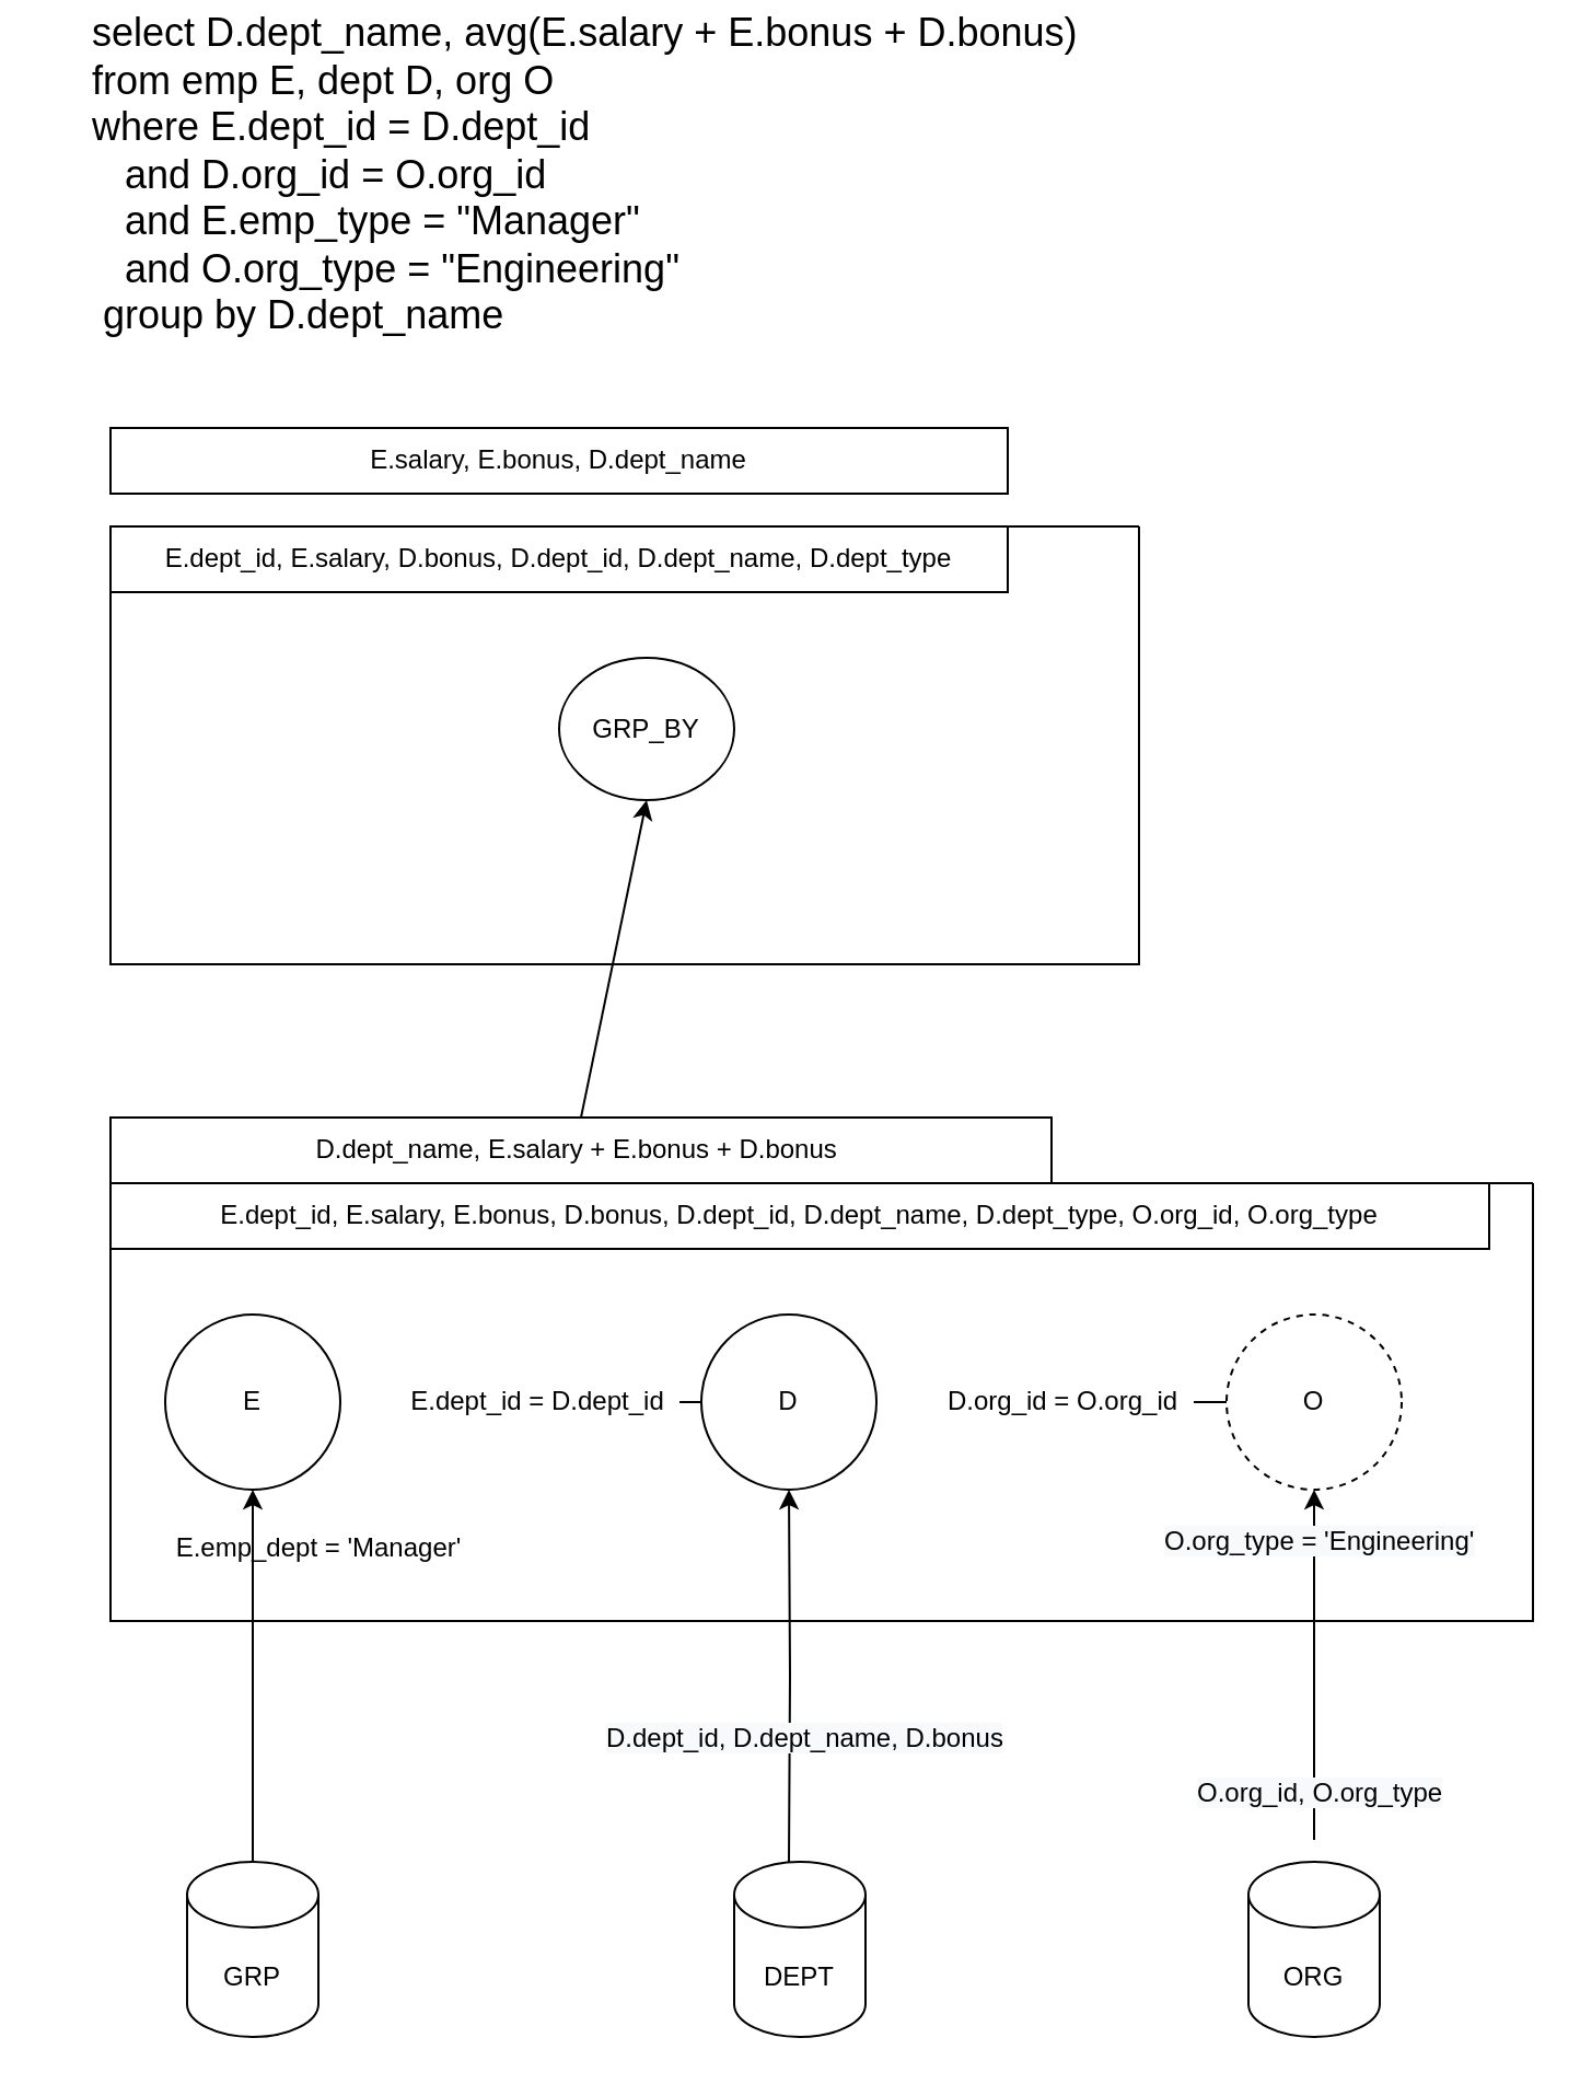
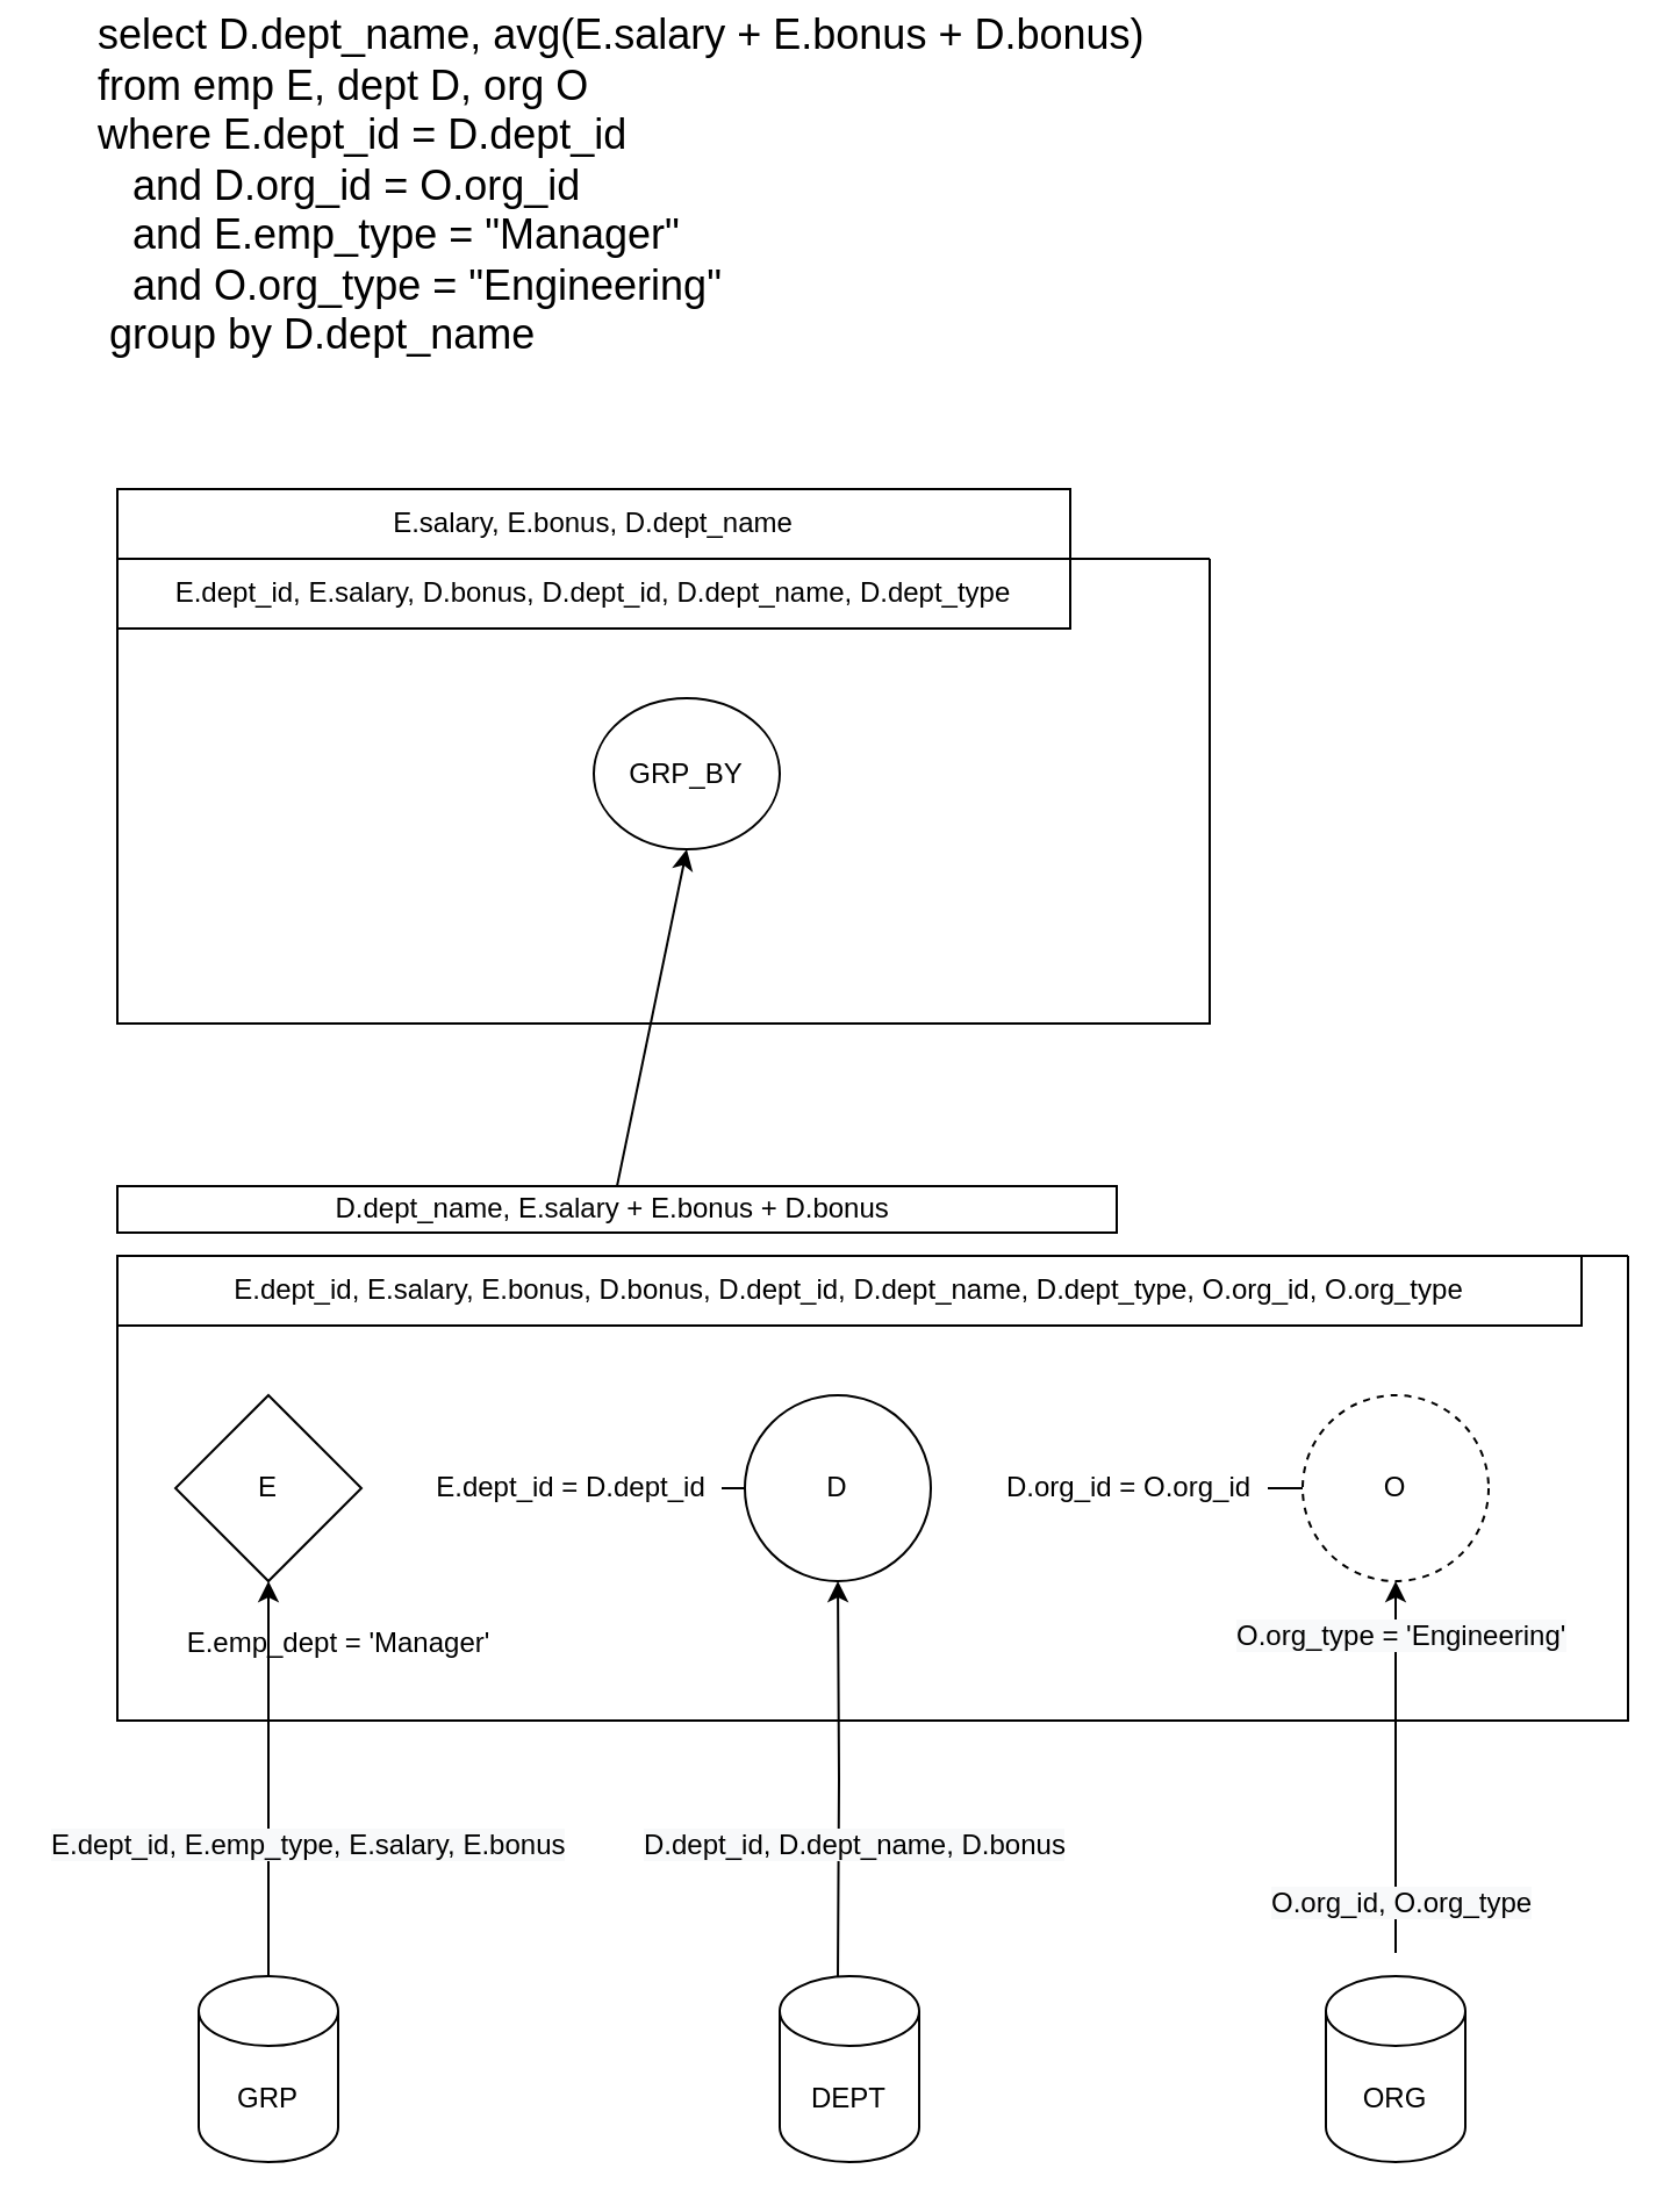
- <mxCell id="19" value="E.salary, E.bonus, D.dept_name" style="rounded=0;whiteSpace=wrap;html=1;" vertex="1" parent="1"><mxGeometry x="50" y="195" width="410" height="30" as="geometry" /></mxCell>
+ <mxCell id="19" value="E.salary, E.bonus, D.dept_name" style="rounded=0;whiteSpace=wrap;html=1;" vertex="1" parent="1"><mxGeometry x="50" y="210" width="410" height="30" as="geometry" /></mxCell>
- <mxCell id="15" value="D.dept_name, E.salary + E.bonus + D.bonus&amp;nbsp;" style="rounded=0;whiteSpace=wrap;html=1;" parent="1" vertex="1"><mxGeometry x="50" y="510" width="430" height="30" as="geometry" /></mxCell>
+ <mxCell id="15" value="D.dept_name, E.salary + E.bonus + D.bonus&amp;nbsp;" style="rounded=0;whiteSpace=wrap;html=1;" parent="1" vertex="1"><mxGeometry x="50" y="510" width="430" height="20" as="geometry" /></mxCell>
- <mxCell id="6" value="E" style="ellipse;whiteSpace=wrap;html=1;aspect=fixed;" parent="5" vertex="1"><mxGeometry x="25" y="60" width="80" height="80" as="geometry" /></mxCell>
+ <mxCell id="6" value="E" style="rhombus;whiteSpace=wrap;html=1;aspect=fixed;" parent="5" vertex="1"><mxGeometry x="25" y="60" width="80" height="80" as="geometry" /></mxCell>
+ <mxCell id="23" value="&lt;span style=&quot;color: rgb(0 , 0 , 0) ; font-family: &amp;#34;helvetica&amp;#34; ; font-size: 12px ; font-style: normal ; font-weight: 400 ; letter-spacing: normal ; text-align: center ; text-indent: 0px ; text-transform: none ; word-spacing: 0px ; background-color: rgb(248 , 249 , 250) ; display: inline ; float: none&quot;&gt;E.dept_id, E.emp_type, E.salary, E.bonus&lt;/span&gt;" style="text;whiteSpace=wrap;html=1;fontSize=12;" vertex="1" parent="1"><mxGeometry x="20" y="780" width="250" height="30" as="geometry" /></mxCell>
